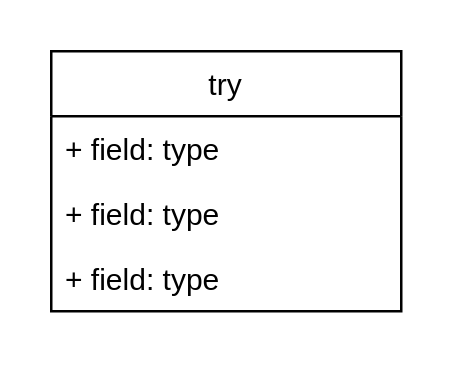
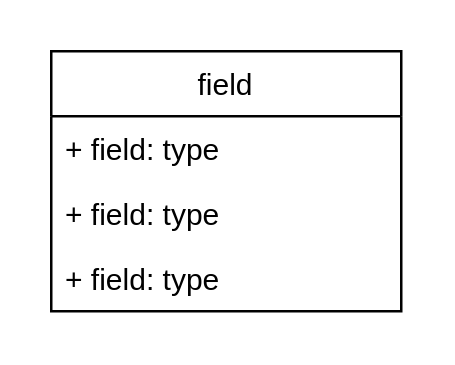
- <mxCell id="2" value="try" style="swimlane;fontStyle=0;childLayout=stackLayout;horizontal=1;startSize=26;fillColor=none;horizontalStack=0;resizeParent=1;resizeParentMax=0;resizeLast=0;collapsible=1;marginBottom=0;" vertex="1" parent="1"><mxGeometry x="20" y="20" width="140" height="104" as="geometry" /></mxCell>
+ <mxCell id="2" value="field" style="swimlane;fontStyle=0;childLayout=stackLayout;horizontal=1;startSize=26;fillColor=none;horizontalStack=0;resizeParent=1;resizeParentMax=0;resizeLast=0;collapsible=1;marginBottom=0;" vertex="1" parent="1"><mxGeometry x="20" y="20" width="140" height="104" as="geometry" /></mxCell>
